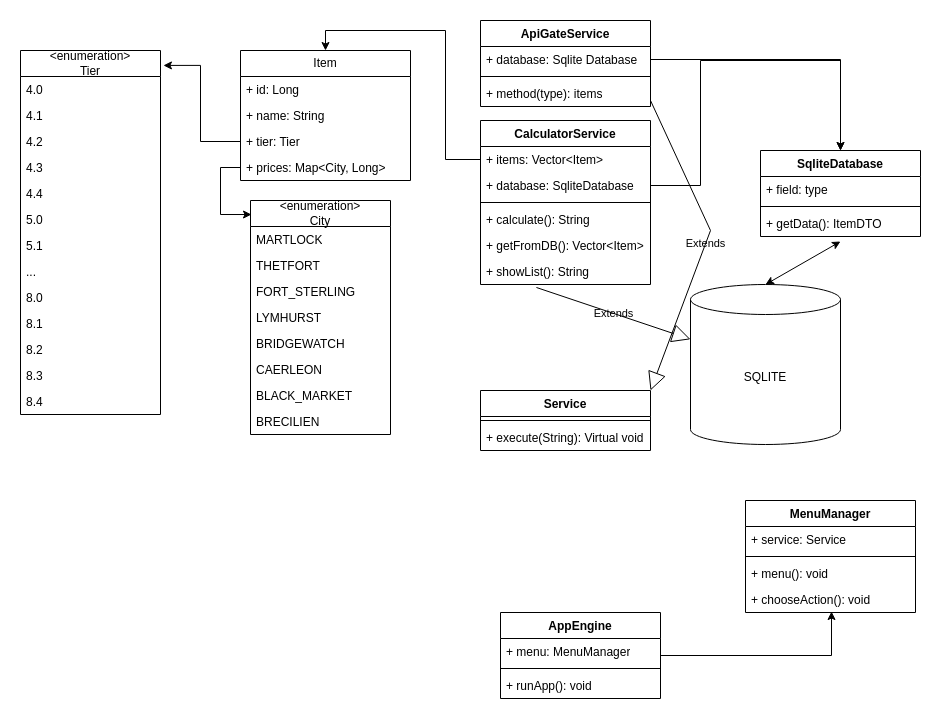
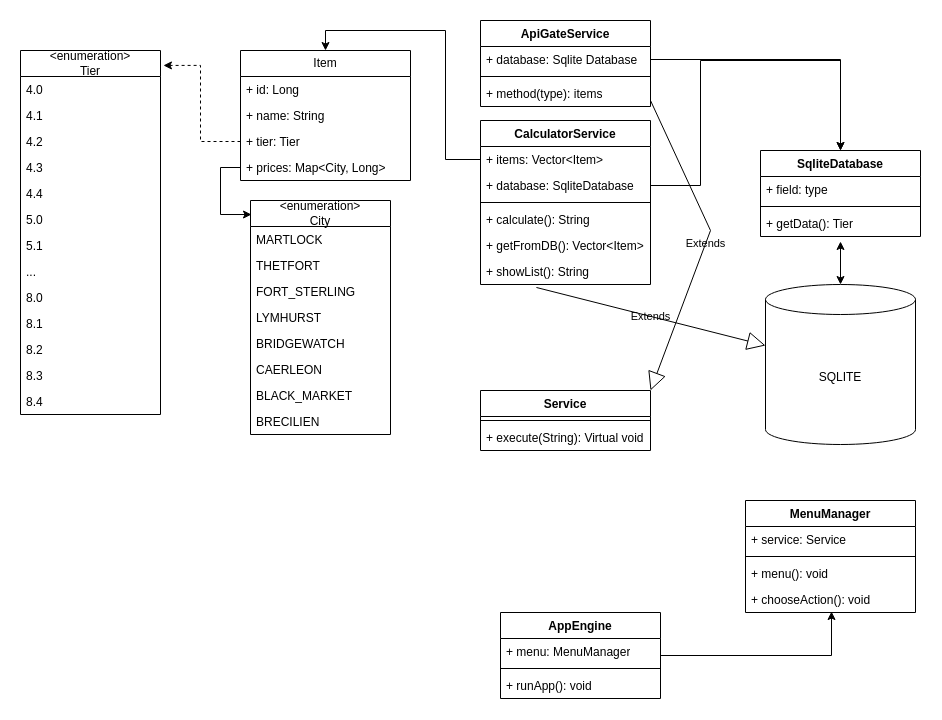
- <mxCell id="30" style="edgeStyle=orthogonalEdgeStyle;rounded=0;orthogonalLoop=1;jettySize=auto;html=1;entryX=1.021;entryY=0.041;entryDx=0;entryDy=0;entryPerimeter=0;" parent="1" source="5" target="16" edge="1"><mxGeometry relative="1" as="geometry" /></mxCell>
+ <mxCell id="30" style="edgeStyle=orthogonalEdgeStyle;rounded=0;orthogonalLoop=1;jettySize=auto;html=1;entryX=1.021;entryY=0.041;entryDx=0;entryDy=0;entryPerimeter=0;dashed=1;" parent="1" source="5" target="16" edge="1"><mxGeometry relative="1" as="geometry" /></mxCell>
- <mxCell id="43" value="+ getData(): ItemDTO" style="text;strokeColor=none;fillColor=none;align=left;verticalAlign=top;spacingLeft=4;spacingRight=4;overflow=hidden;rotatable=0;points=[[0,0.5],[1,0.5]];portConstraint=eastwest;whiteSpace=wrap;html=1;" parent="40" vertex="1"><mxGeometry y="60" width="160" height="26" as="geometry" /></mxCell>
+ <mxCell id="43" value="+ getData(): Tier" style="text;strokeColor=none;fillColor=none;align=left;verticalAlign=top;spacingLeft=4;spacingRight=4;overflow=hidden;rotatable=0;points=[[0,0.5],[1,0.5]];portConstraint=eastwest;whiteSpace=wrap;html=1;" parent="40" vertex="1"><mxGeometry y="60" width="160" height="26" as="geometry" /></mxCell>
- <mxCell id="50" value="SQLITE" style="shape=cylinder3;whiteSpace=wrap;html=1;boundedLbl=1;backgroundOutline=1;size=15;fillColor=none;" vertex="1" parent="1"><mxGeometry x="690" y="284" width="150" height="160" as="geometry" /></mxCell>
+ <mxCell id="50" value="SQLITE" style="shape=cylinder3;whiteSpace=wrap;html=1;boundedLbl=1;backgroundOutline=1;size=15;fillColor=none;" vertex="1" parent="1"><mxGeometry x="765" y="284" width="150" height="160" as="geometry" /></mxCell>
